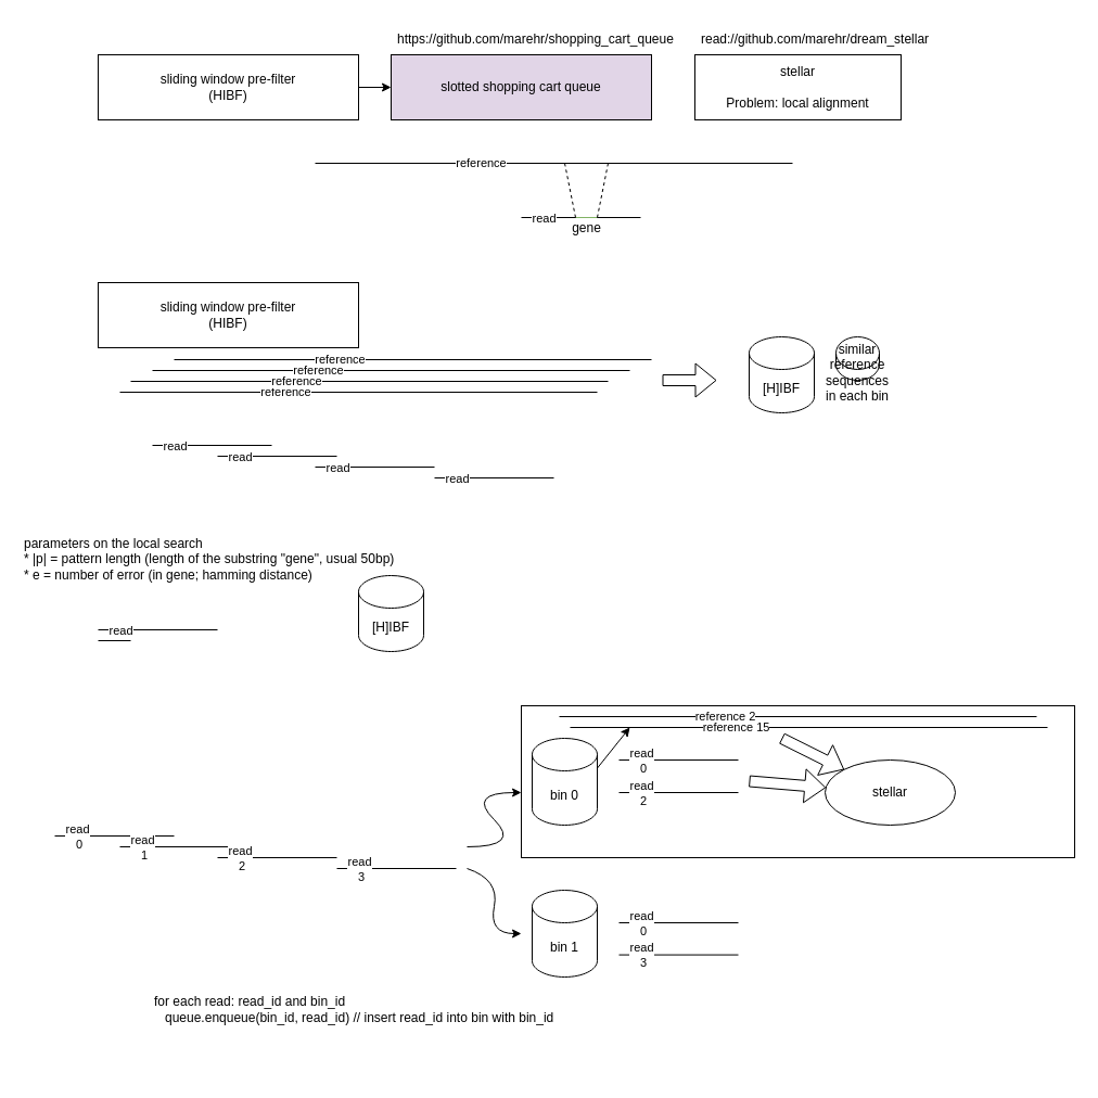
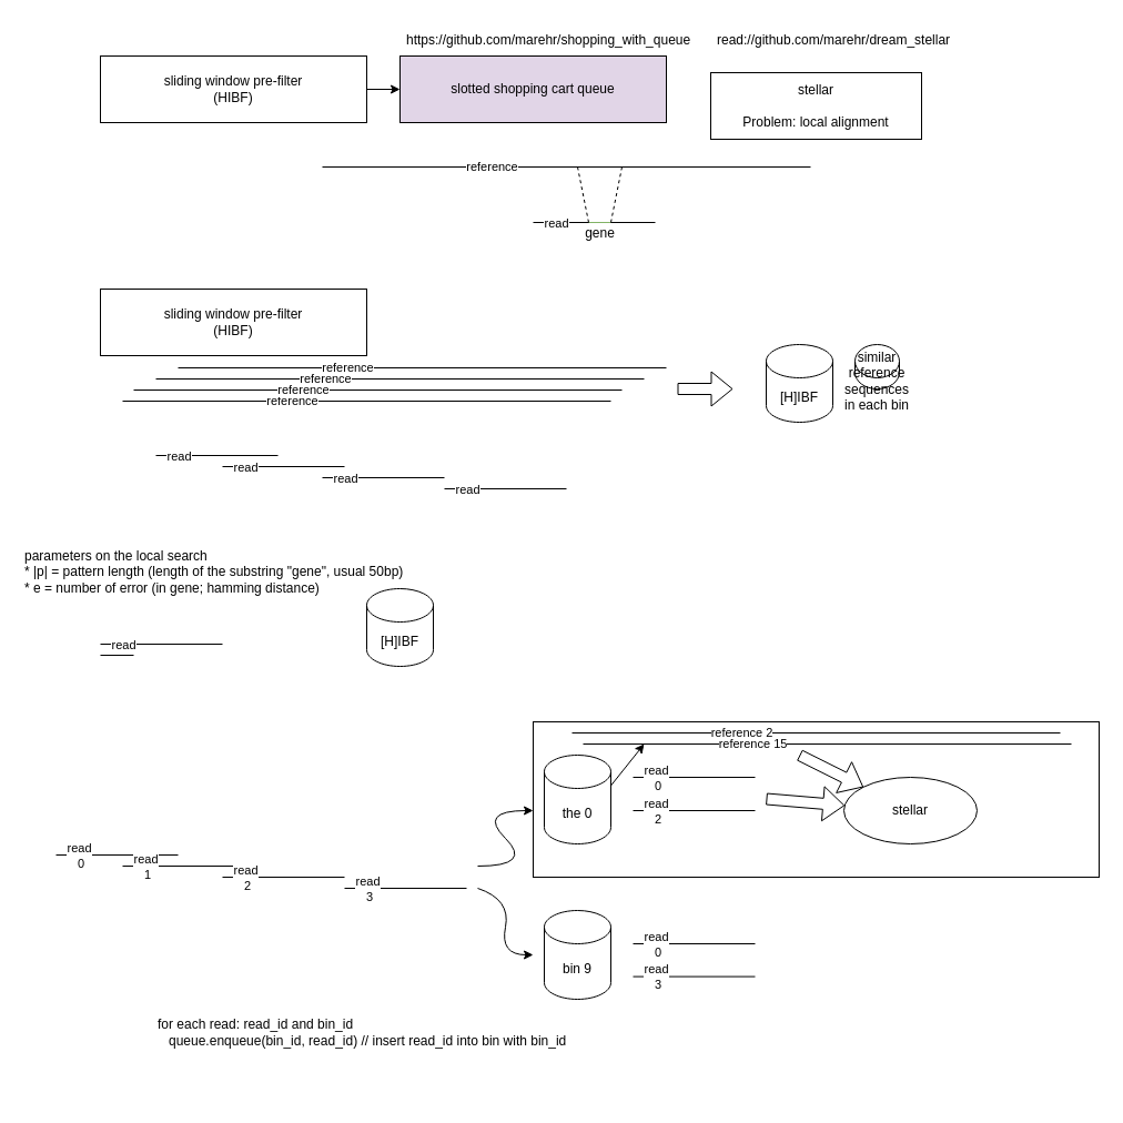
- <mxCell id="68" value="https://github.com/marehr/shopping_cart_queue" style="text;strokeColor=none;fillColor=none;align=left;verticalAlign=middle;spacingLeft=4;spacingRight=4;overflow=hidden;points=[[0,0.5],[1,0.5]];portConstraint=eastwest;rotatable=0;" vertex="1" parent="1"><mxGeometry x="360" y="20" width="270" height="30" as="geometry" /></mxCell>
+ <mxCell id="68" value="https://github.com/marehr/shopping_with_queue" style="text;strokeColor=none;fillColor=none;align=left;verticalAlign=middle;spacingLeft=4;spacingRight=4;overflow=hidden;points=[[0,0.5],[1,0.5]];portConstraint=eastwest;rotatable=0;" vertex="1" parent="1"><mxGeometry x="360" y="20" width="270" height="30" as="geometry" /></mxCell>
- <mxCell id="5" value="&lt;div&gt;stellar&lt;/div&gt;&lt;div&gt;&lt;br&gt;&lt;/div&gt;&lt;div&gt;Problem: local alignment&lt;br&gt;&lt;/div&gt;" style="rounded=0;whiteSpace=wrap;html=1;" vertex="1" parent="1"><mxGeometry x="640" y="50" width="190" height="60" as="geometry" /></mxCell>
+ <mxCell id="5" value="&lt;div&gt;stellar&lt;/div&gt;&lt;div&gt;&lt;br&gt;&lt;/div&gt;&lt;div&gt;Problem: local alignment&lt;br&gt;&lt;/div&gt;" style="rounded=0;whiteSpace=wrap;html=1;" vertex="1" parent="1"><mxGeometry x="640" y="65" width="190" height="60" as="geometry" /></mxCell>
- <mxCell id="50" value="bin 0" style="shape=cylinder3;whiteSpace=wrap;html=1;boundedLbl=1;backgroundOutline=1;size=15;align=center;" vertex="1" parent="1"><mxGeometry x="490" y="680" width="60" height="80" as="geometry" /></mxCell>
+ <mxCell id="50" value="the 0" style="shape=cylinder3;whiteSpace=wrap;html=1;boundedLbl=1;backgroundOutline=1;size=15;align=center;" vertex="1" parent="1"><mxGeometry x="490" y="680" width="60" height="80" as="geometry" /></mxCell>
- <mxCell id="51" value="bin 1" style="shape=cylinder3;whiteSpace=wrap;html=1;boundedLbl=1;backgroundOutline=1;size=15;align=center;" vertex="1" parent="1"><mxGeometry x="490" y="820" width="60" height="80" as="geometry" /></mxCell>
+ <mxCell id="51" value="bin 9" style="shape=cylinder3;whiteSpace=wrap;html=1;boundedLbl=1;backgroundOutline=1;size=15;align=center;" vertex="1" parent="1"><mxGeometry x="490" y="820" width="60" height="80" as="geometry" /></mxCell>
